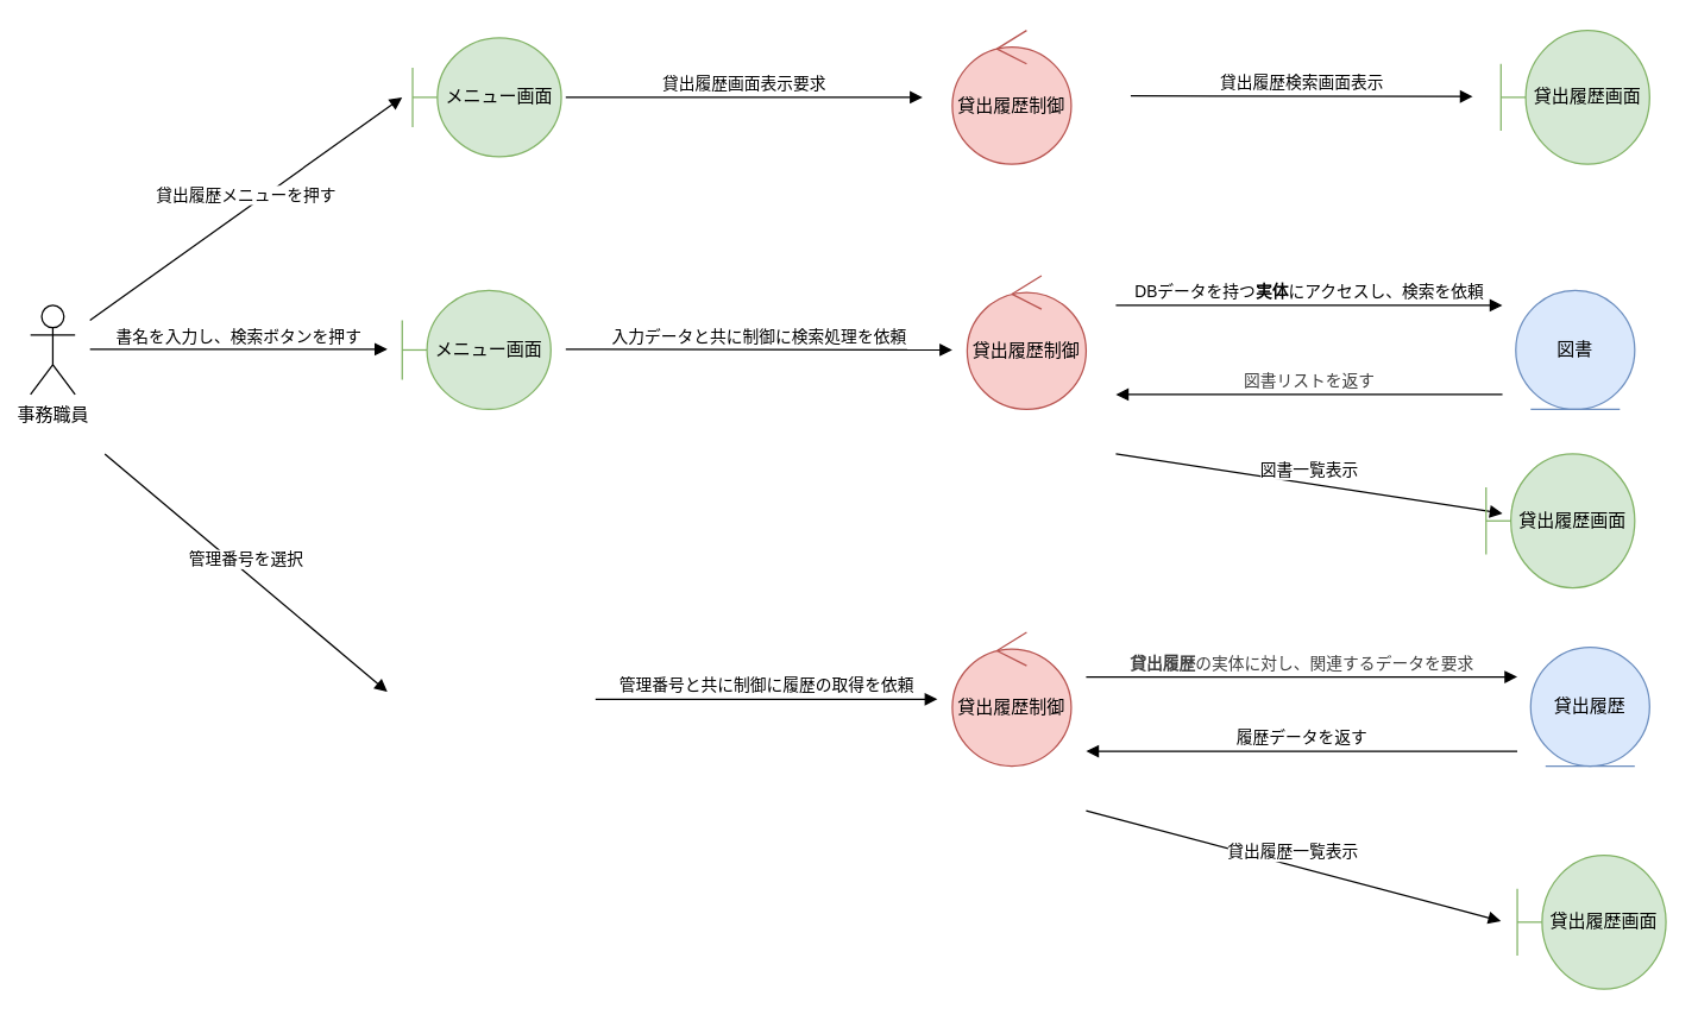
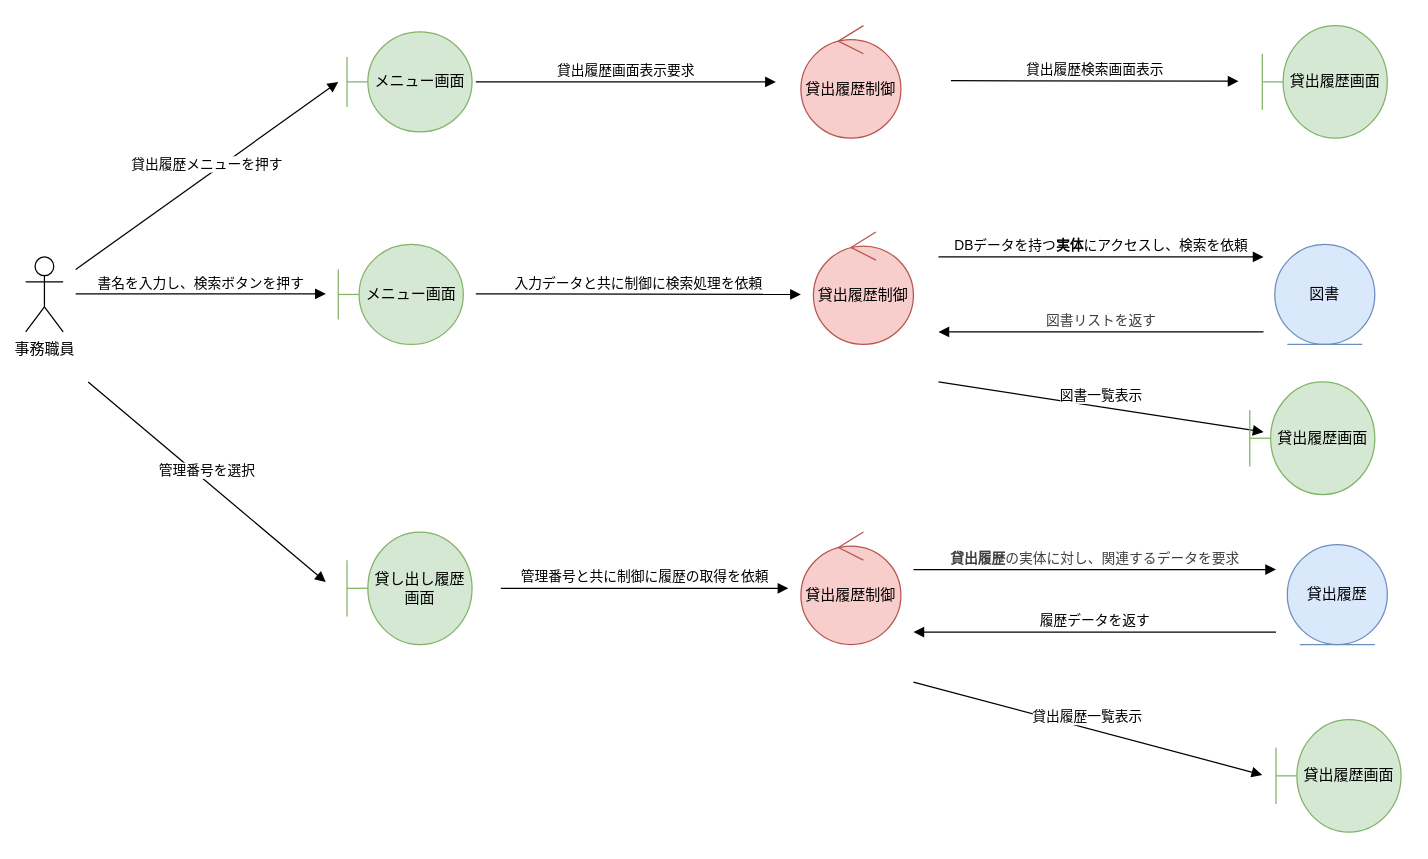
+ <mxCell id="17" value="貸し出し履歴画面" style="shape=umlBoundary;whiteSpace=wrap;html=1;fillColor=#d5e8d4;strokeColor=#82b366;" vertex="1" parent="1"><mxGeometry x="277" y="425" width="100" height="90" as="geometry" /></mxCell>
